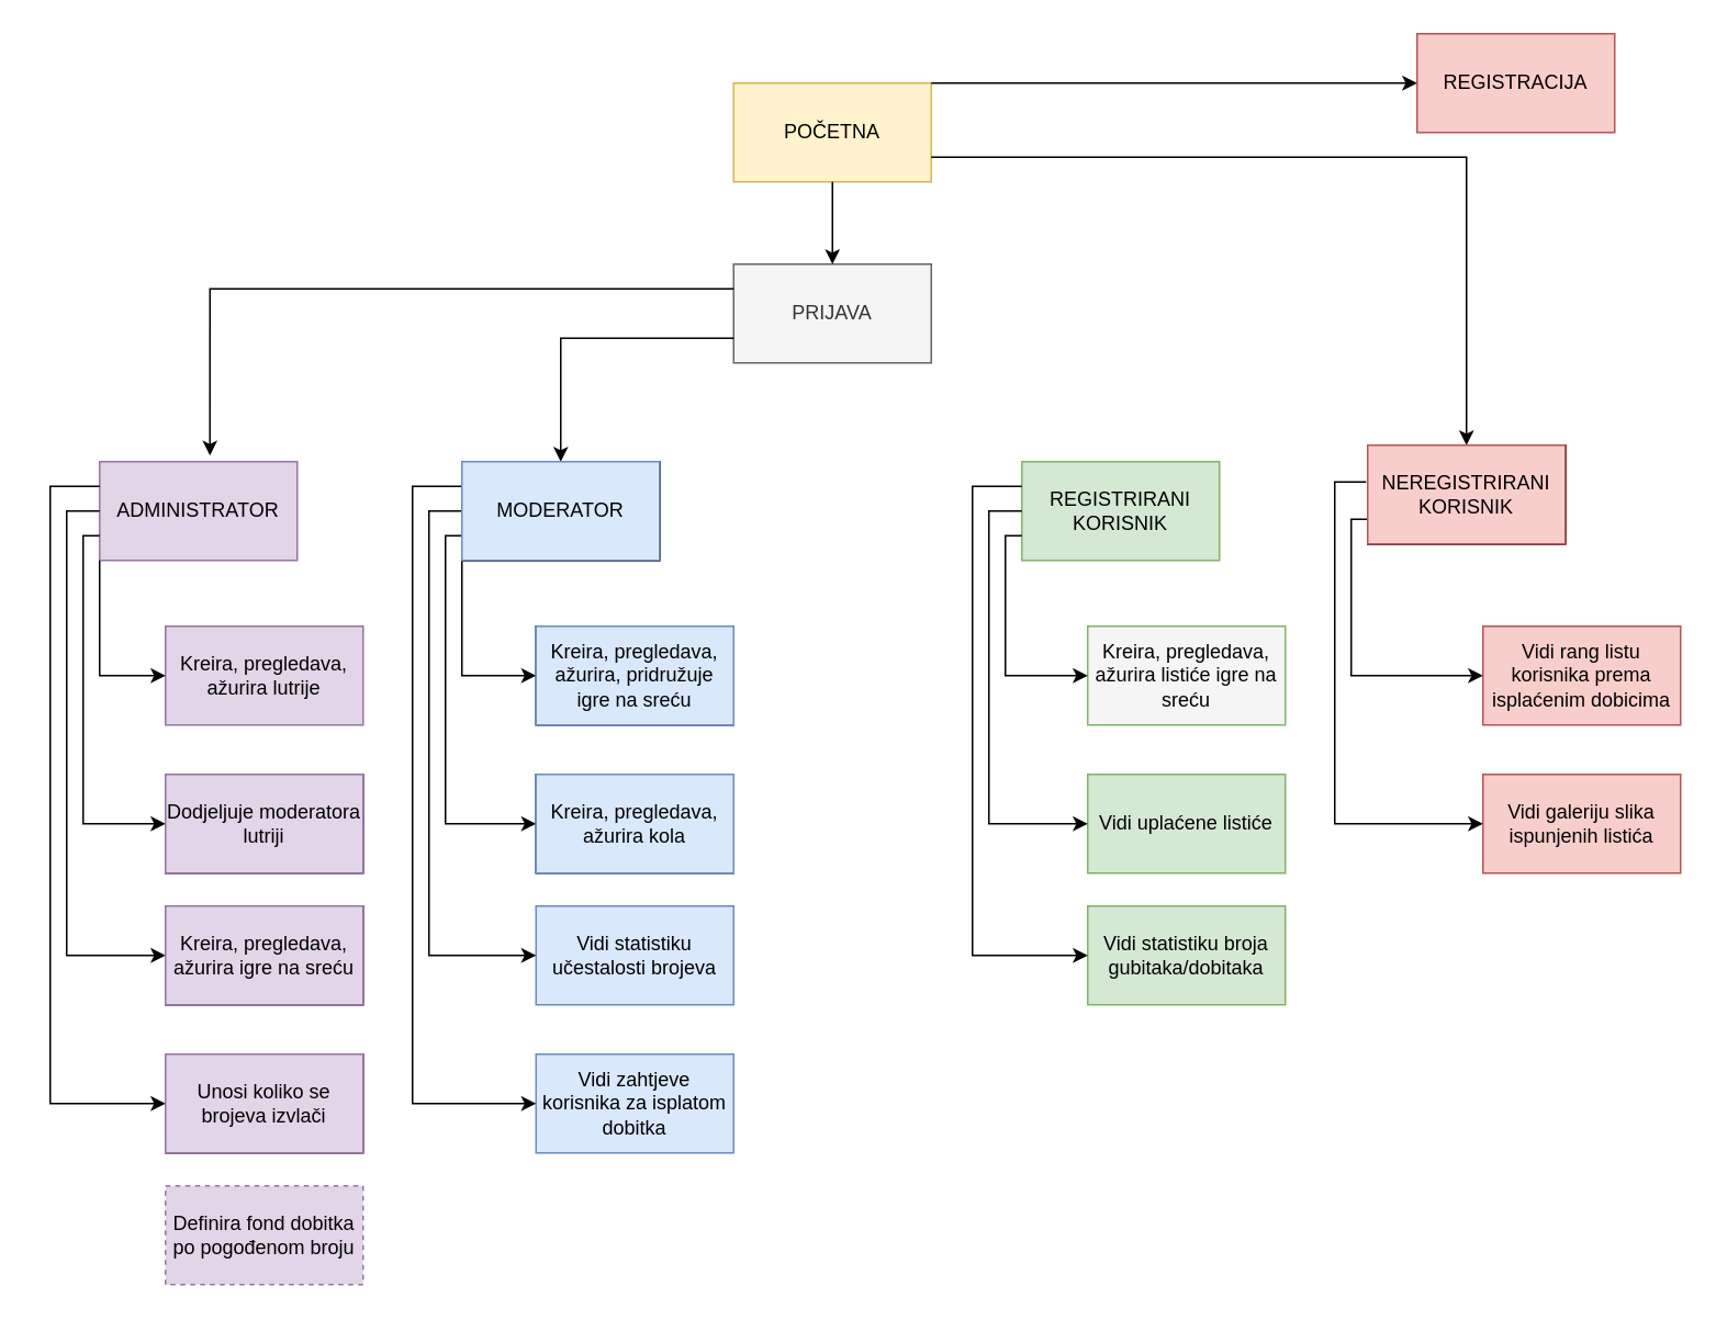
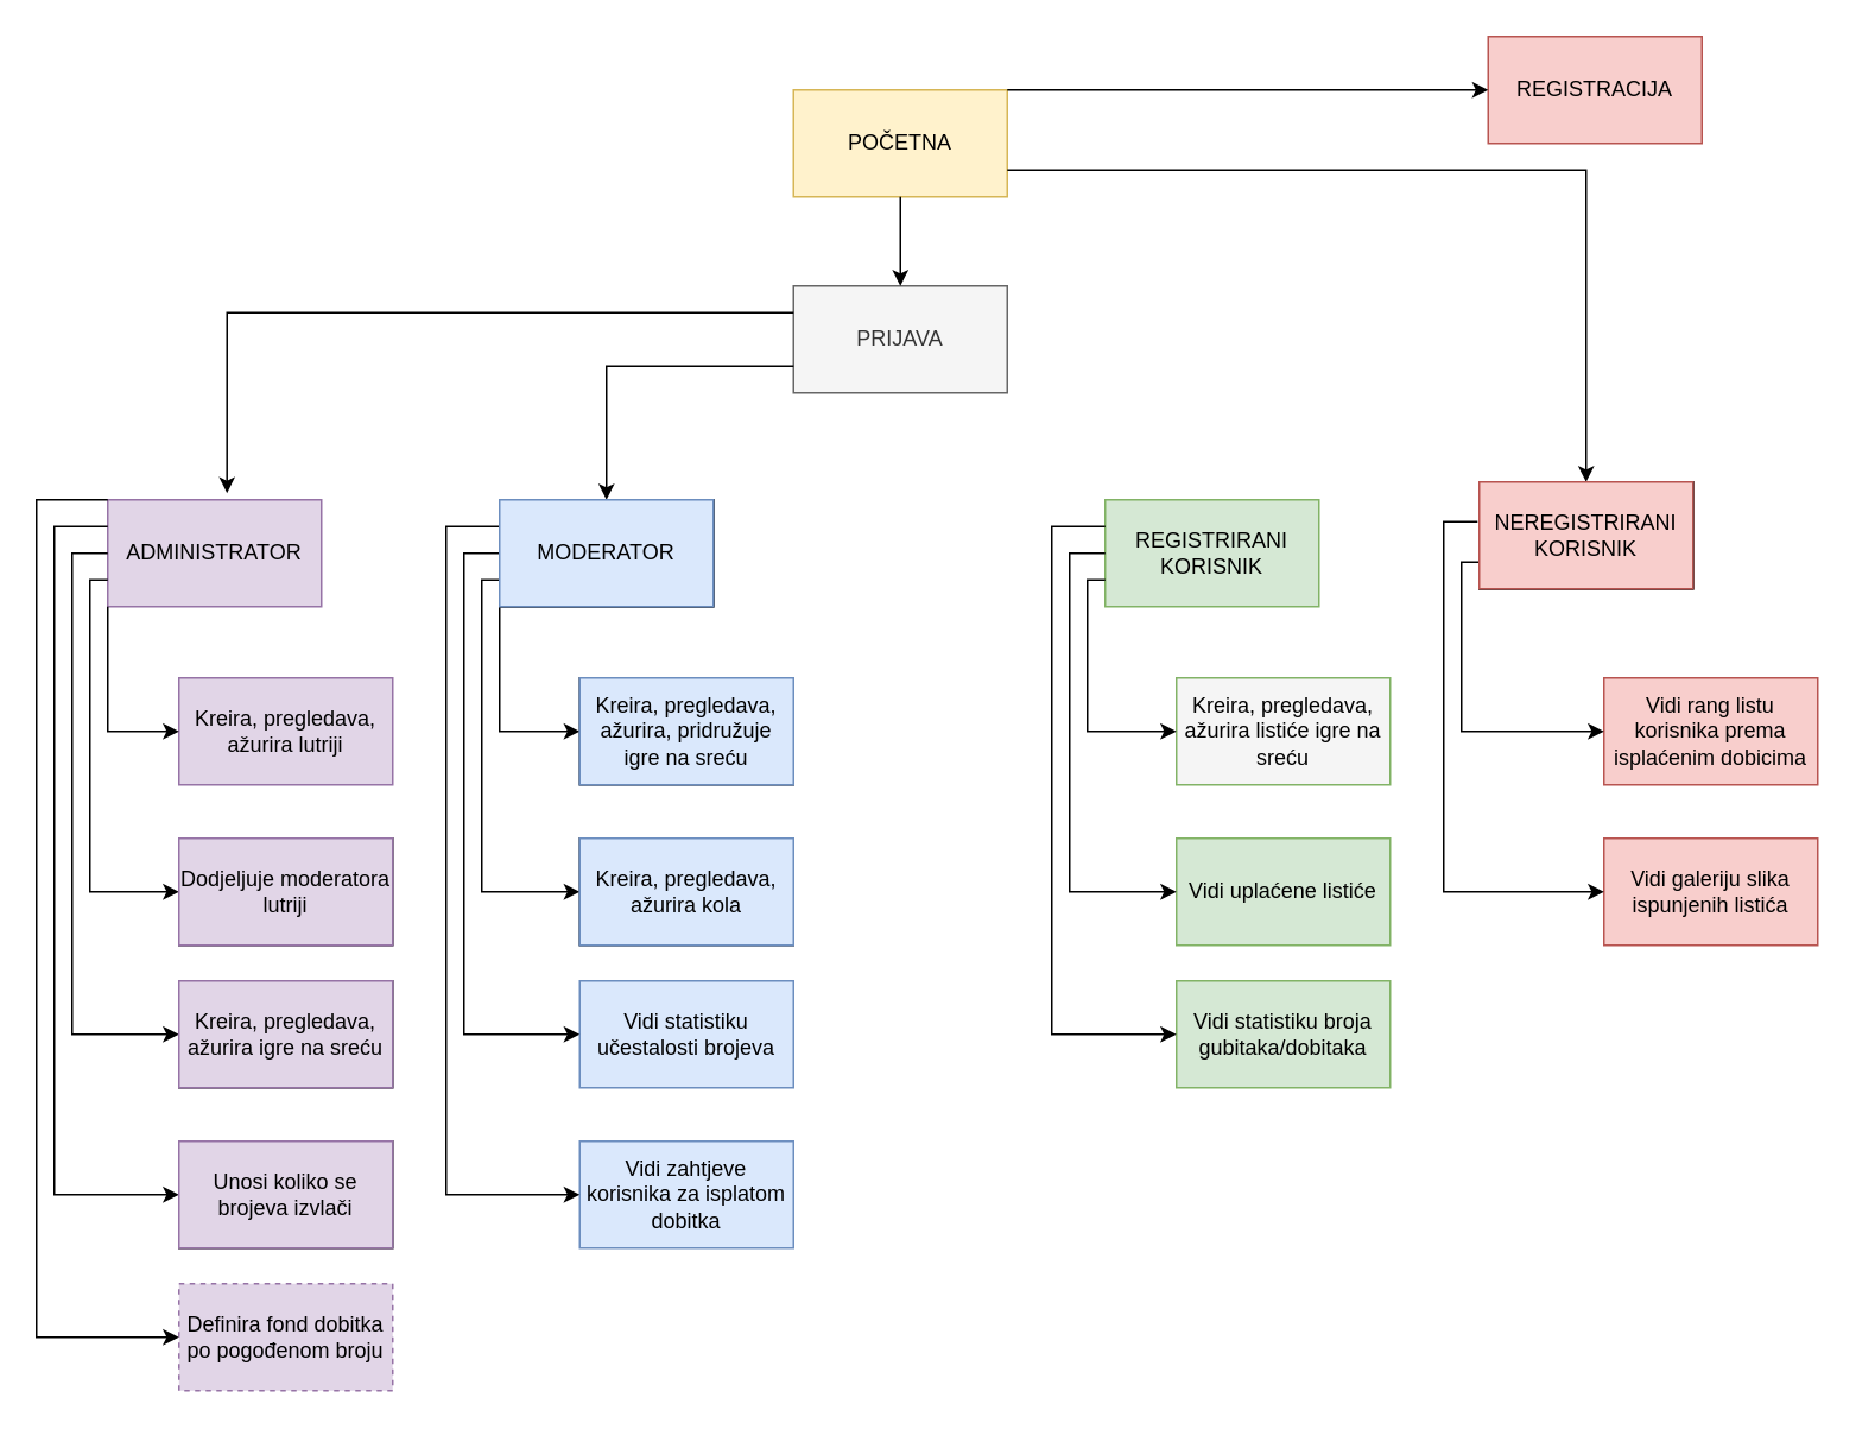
- <mxCell id="36" value="REGISTRACIJA" style="rounded=0;whiteSpace=wrap;html=1;fillColor=#f8cecc;strokeColor=#b85450;" vertex="1" parent="1"><mxGeometry x="860" y="20" width="120" height="60" as="geometry" /></mxCell>
+ <mxCell id="36" value="REGISTRACIJA" style="rounded=0;whiteSpace=wrap;html=1;fillColor=#f8cecc;strokeColor=#b85450;" vertex="1" parent="1"><mxGeometry x="835" y="20" width="120" height="60" as="geometry" /></mxCell>
- <mxCell id="8" value="Kreira, pregledava, ažurira lutrije" style="rounded=0;whiteSpace=wrap;html=1;fillColor=#e1d5e7;strokeColor=#9673a6;" vertex="1" parent="1"><mxGeometry x="100" y="380" width="120" height="60" as="geometry" /></mxCell>
+ <mxCell id="8" value="Kreira, pregledava, ažurira lutriji" style="rounded=0;whiteSpace=wrap;html=1;fillColor=#e1d5e7;strokeColor=#9673a6;" vertex="1" parent="1"><mxGeometry x="100" y="380" width="120" height="60" as="geometry" /></mxCell>
+ <mxCell id="17" value="" style="endArrow=none;html=1;rounded=0;entryX=0;entryY=0;entryDx=0;entryDy=0;exitX=0;exitY=0.5;exitDx=0;exitDy=0;edgeStyle=orthogonalEdgeStyle;startArrow=classic;startFill=1;" edge="1" parent="1" source="11" target="4"><mxGeometry width="50" height="50" relative="1" as="geometry"><mxPoint x="-50" y="600" as="sourcePoint" /><mxPoint x="0" y="550" as="targetPoint" /><Array as="points"><mxPoint x="20" y="750" /><mxPoint x="20" y="280" /></Array></mxGeometry></mxCell>
